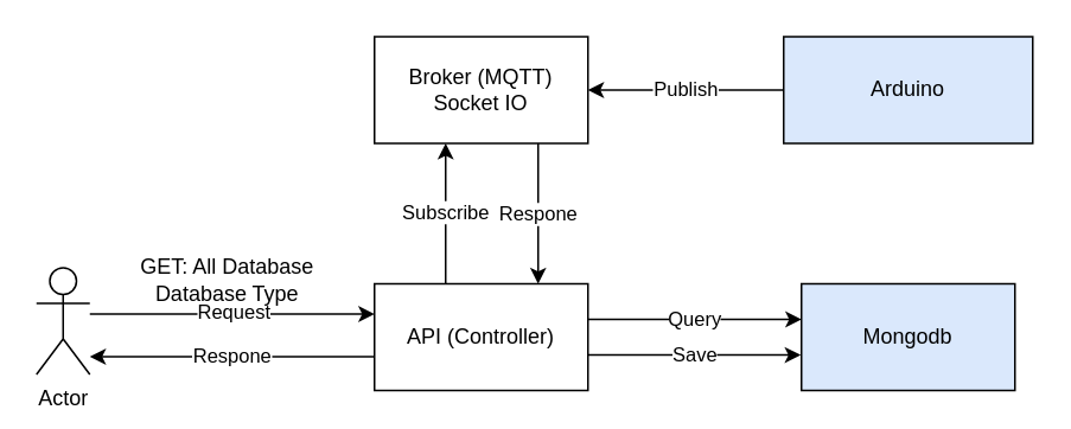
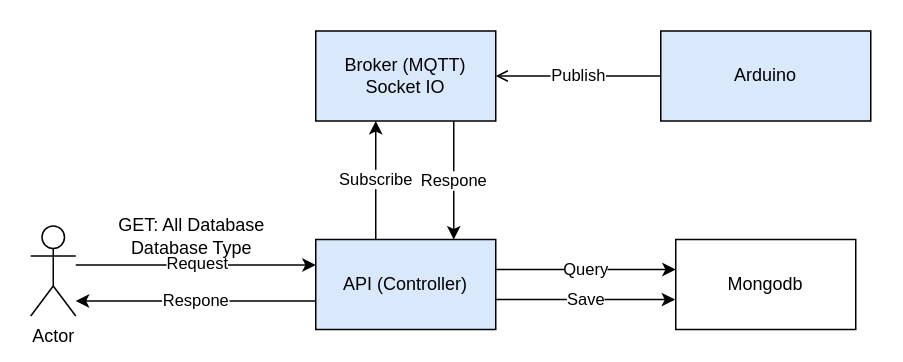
- <mxCell id="3" value="Broker (MQTT) Socket IO" style="rounded=0;whiteSpace=wrap;html=1;" vertex="1" parent="1"><mxGeometry x="210" y="20" width="120" height="60" as="geometry" /></mxCell>
+ <mxCell id="3" value="Broker (MQTT) Socket IO" style="rounded=0;whiteSpace=wrap;html=1;fillColor=#dae8fc;" vertex="1" parent="1"><mxGeometry x="210" y="20" width="120" height="60" as="geometry" /></mxCell>
- <mxCell id="6" value="Publish" style="edgeStyle=none;html=1;entryX=1;entryY=0.5;entryDx=0;entryDy=0;" edge="1" parent="1" source="7" target="3"><mxGeometry relative="1" as="geometry" /></mxCell>
+ <mxCell id="6" value="Publish" style="edgeStyle=none;html=1;entryX=1;entryY=0.5;entryDx=0;entryDy=0;endArrow=open;" edge="1" parent="1" source="7" target="3"><mxGeometry relative="1" as="geometry" /></mxCell>
- <mxCell id="11" value="API (Controller)" style="rounded=0;whiteSpace=wrap;html=1;" vertex="1" parent="1"><mxGeometry x="210" y="159" width="120" height="60" as="geometry" /></mxCell>
+ <mxCell id="11" value="API (Controller)" style="rounded=0;whiteSpace=wrap;html=1;fillColor=#dae8fc;" vertex="1" parent="1"><mxGeometry x="210" y="159" width="120" height="60" as="geometry" /></mxCell>
- <mxCell id="13" value="Mongodb" style="rounded=0;whiteSpace=wrap;html=1;fillColor=#dae8fc;" vertex="1" parent="1"><mxGeometry x="450" y="159" width="120" height="60" as="geometry" /></mxCell>
+ <mxCell id="13" value="Mongodb" style="rounded=0;whiteSpace=wrap;html=1;" vertex="1" parent="1"><mxGeometry x="450" y="159" width="120" height="60" as="geometry" /></mxCell>
